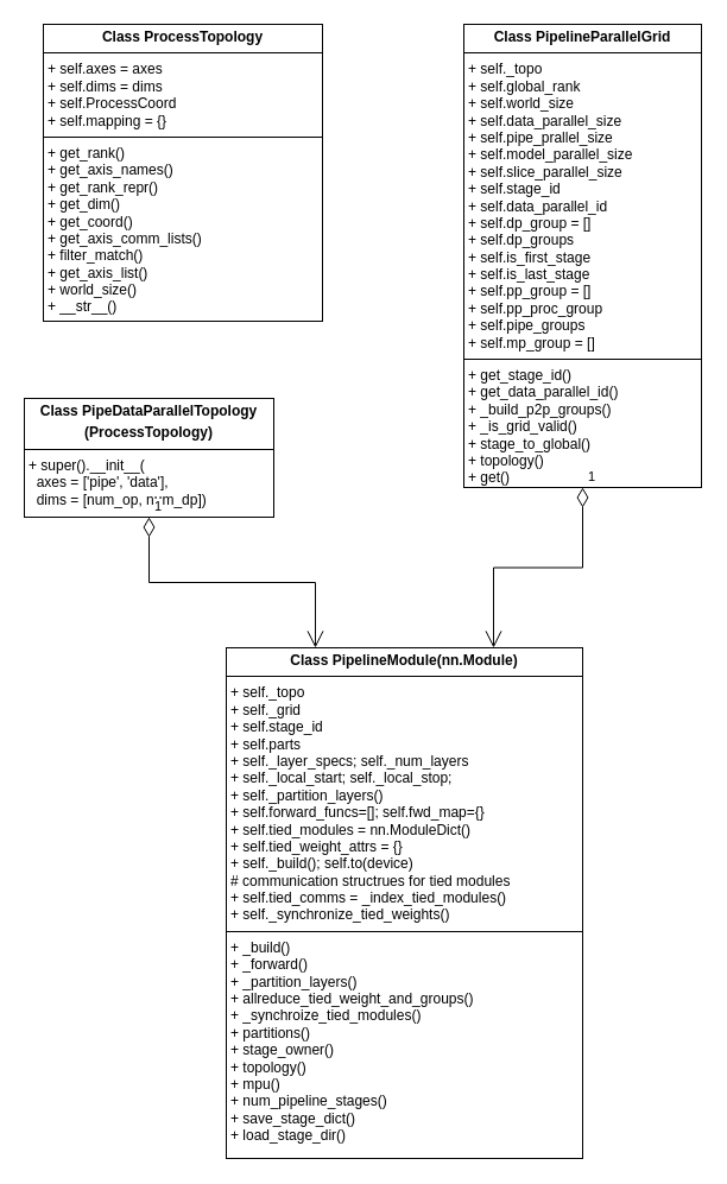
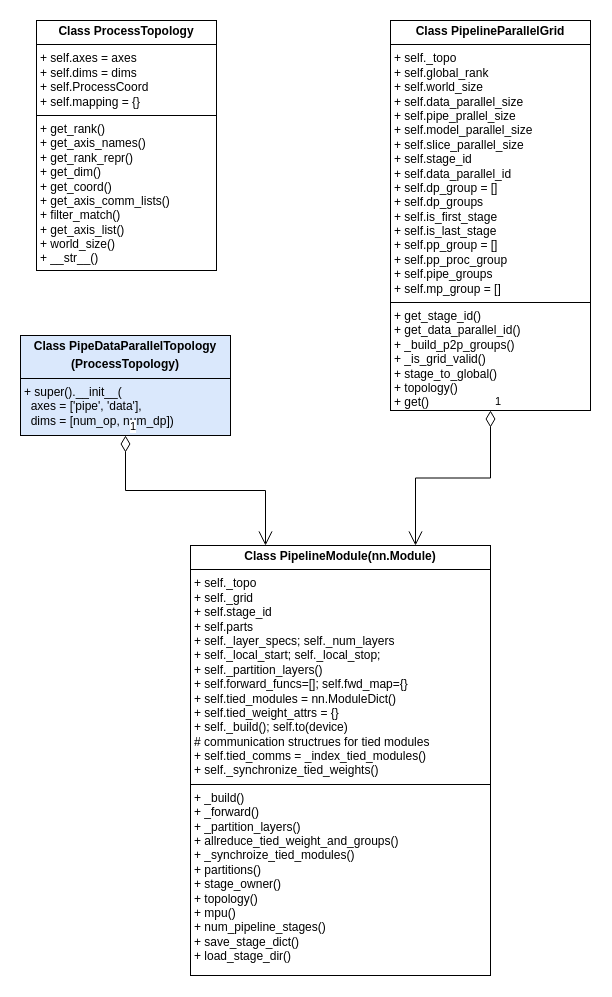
- <mxCell id="2" value="&lt;p style=&quot;margin:0px;margin-top:4px;text-align:center;&quot;&gt;&lt;b&gt;Class ProcessTopology&lt;/b&gt;&lt;/p&gt;&lt;hr size=&quot;1&quot; style=&quot;border-style:solid;&quot;&gt;&lt;p style=&quot;margin:0px;margin-left:4px;&quot;&gt;+ self.axes = axes&lt;/p&gt;&lt;p style=&quot;margin:0px;margin-left:4px;&quot;&gt;+ self.dims = dims&lt;/p&gt;&lt;p style=&quot;margin:0px;margin-left:4px;&quot;&gt;+ self.ProcessCoord&lt;/p&gt;&lt;p style=&quot;margin:0px;margin-left:4px;&quot;&gt;+ self.mapping = {}&lt;/p&gt;&lt;hr size=&quot;1&quot; style=&quot;border-style:solid;&quot;&gt;&lt;p style=&quot;margin:0px;margin-left:4px;&quot;&gt;+ get_rank()&lt;/p&gt;&lt;p style=&quot;margin:0px;margin-left:4px;&quot;&gt;+ get_axis_names()&lt;/p&gt;&lt;p style=&quot;margin:0px;margin-left:4px;&quot;&gt;+ get_rank_repr()&lt;/p&gt;&lt;p style=&quot;margin:0px;margin-left:4px;&quot;&gt;+ get_dim()&lt;/p&gt;&lt;p style=&quot;margin:0px;margin-left:4px;&quot;&gt;+ get_coord()&lt;/p&gt;&lt;p style=&quot;margin:0px;margin-left:4px;&quot;&gt;+ get_axis_comm_lists()&lt;/p&gt;&lt;p style=&quot;margin:0px;margin-left:4px;&quot;&gt;+ filter_match()&lt;/p&gt;&lt;p style=&quot;margin:0px;margin-left:4px;&quot;&gt;+ get_axis_list()&lt;/p&gt;&lt;p style=&quot;margin:0px;margin-left:4px;&quot;&gt;+ world_size()&lt;/p&gt;&lt;p style=&quot;margin:0px;margin-left:4px;&quot;&gt;+ __str__()&lt;/p&gt;" style="verticalAlign=top;align=left;overflow=fill;html=1;whiteSpace=wrap;" vertex="1" parent="1"><mxGeometry x="36" y="20" width="235" height="250" as="geometry" /></mxCell>
+ <mxCell id="2" value="&lt;p style=&quot;margin:0px;margin-top:4px;text-align:center;&quot;&gt;&lt;b&gt;Class ProcessTopology&lt;/b&gt;&lt;/p&gt;&lt;hr size=&quot;1&quot; style=&quot;border-style:solid;&quot;&gt;&lt;p style=&quot;margin:0px;margin-left:4px;&quot;&gt;+ self.axes = axes&lt;/p&gt;&lt;p style=&quot;margin:0px;margin-left:4px;&quot;&gt;+ self.dims = dims&lt;/p&gt;&lt;p style=&quot;margin:0px;margin-left:4px;&quot;&gt;+ self.ProcessCoord&lt;/p&gt;&lt;p style=&quot;margin:0px;margin-left:4px;&quot;&gt;+ self.mapping = {}&lt;/p&gt;&lt;hr size=&quot;1&quot; style=&quot;border-style:solid;&quot;&gt;&lt;p style=&quot;margin:0px;margin-left:4px;&quot;&gt;+ get_rank()&lt;/p&gt;&lt;p style=&quot;margin:0px;margin-left:4px;&quot;&gt;+ get_axis_names()&lt;/p&gt;&lt;p style=&quot;margin:0px;margin-left:4px;&quot;&gt;+ get_rank_repr()&lt;/p&gt;&lt;p style=&quot;margin:0px;margin-left:4px;&quot;&gt;+ get_dim()&lt;/p&gt;&lt;p style=&quot;margin:0px;margin-left:4px;&quot;&gt;+ get_coord()&lt;/p&gt;&lt;p style=&quot;margin:0px;margin-left:4px;&quot;&gt;+ get_axis_comm_lists()&lt;/p&gt;&lt;p style=&quot;margin:0px;margin-left:4px;&quot;&gt;+ filter_match()&lt;/p&gt;&lt;p style=&quot;margin:0px;margin-left:4px;&quot;&gt;+ get_axis_list()&lt;/p&gt;&lt;p style=&quot;margin:0px;margin-left:4px;&quot;&gt;+ world_size()&lt;/p&gt;&lt;p style=&quot;margin:0px;margin-left:4px;&quot;&gt;+ __str__()&lt;/p&gt;" style="verticalAlign=top;align=left;overflow=fill;html=1;whiteSpace=wrap;" vertex="1" parent="1"><mxGeometry x="36" y="20" width="180" height="250" as="geometry" /></mxCell>
- <mxCell id="6" value="&lt;p style=&quot;margin:0px;margin-top:4px;text-align:center;&quot;&gt;&lt;b&gt;Class PipeDataParallelTopology&lt;/b&gt;&lt;/p&gt;&lt;p style=&quot;margin:0px;margin-top:4px;text-align:center;&quot;&gt;&lt;b&gt;(&lt;/b&gt;&lt;b style=&quot;background-color: initial;&quot;&gt;ProcessTopology)&lt;/b&gt;&lt;/p&gt;&lt;hr size=&quot;1&quot; style=&quot;border-style:solid;&quot;&gt;&lt;p style=&quot;margin:0px;margin-left:4px;&quot;&gt;+ super().__init__(&lt;/p&gt;&lt;p style=&quot;margin:0px;margin-left:4px;&quot;&gt;&amp;nbsp; axes = ['pipe', 'data'],&amp;nbsp;&lt;/p&gt;&lt;p style=&quot;margin:0px;margin-left:4px;&quot;&gt;&amp;nbsp; dims = [num_op, num_dp])&lt;/p&gt;" style="verticalAlign=top;align=left;overflow=fill;html=1;whiteSpace=wrap;" vertex="1" parent="1"><mxGeometry x="20" y="335" width="210" height="100" as="geometry" /></mxCell>
+ <mxCell id="6" value="&lt;p style=&quot;margin:0px;margin-top:4px;text-align:center;&quot;&gt;&lt;b&gt;Class PipeDataParallelTopology&lt;/b&gt;&lt;/p&gt;&lt;p style=&quot;margin:0px;margin-top:4px;text-align:center;&quot;&gt;&lt;b&gt;(&lt;/b&gt;&lt;b style=&quot;background-color: initial;&quot;&gt;ProcessTopology)&lt;/b&gt;&lt;/p&gt;&lt;hr size=&quot;1&quot; style=&quot;border-style:solid;&quot;&gt;&lt;p style=&quot;margin:0px;margin-left:4px;&quot;&gt;+ super().__init__(&lt;/p&gt;&lt;p style=&quot;margin:0px;margin-left:4px;&quot;&gt;&amp;nbsp; axes = ['pipe', 'data'],&amp;nbsp;&lt;/p&gt;&lt;p style=&quot;margin:0px;margin-left:4px;&quot;&gt;&amp;nbsp; dims = [num_op, num_dp])&lt;/p&gt;" style="verticalAlign=top;align=left;overflow=fill;html=1;whiteSpace=wrap;fillColor=#dae8fc;" vertex="1" parent="1"><mxGeometry x="20" y="335" width="210" height="100" as="geometry" /></mxCell>
